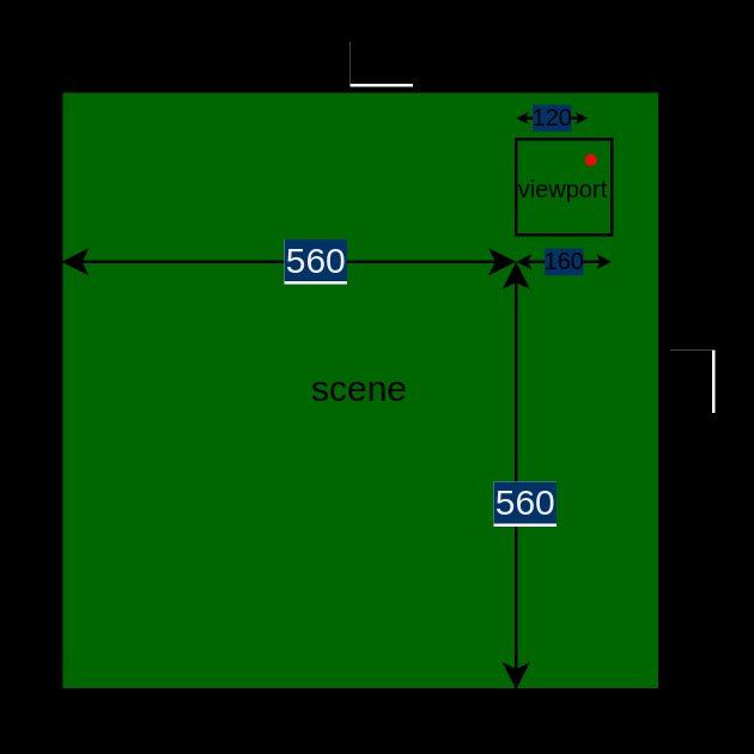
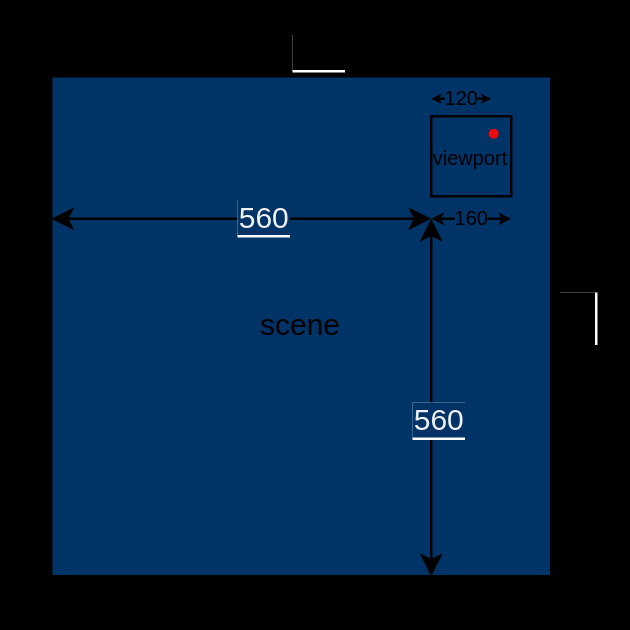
- <mxCell id="5" value="&lt;p style=&quot;line-height: 100%;&quot;&gt;&lt;font style=&quot;font-size: 8px;&quot;&gt;viewport&lt;/font&gt;&lt;/p&gt;" style="rounded=0;whiteSpace=wrap;html=1;fillColor=#006600;shadow=0;aspect=fixed;labelBorderColor=none;" vertex="1" parent="1"><mxGeometry x="172" y="46" width="32" height="32" as="geometry" /></mxCell>
+ <mxCell id="5" value="&lt;p style=&quot;line-height: 100%;&quot;&gt;&lt;font style=&quot;font-size: 8px;&quot;&gt;viewport&lt;/font&gt;&lt;/p&gt;" style="rounded=0;whiteSpace=wrap;html=1;fillColor=#003366;shadow=0;aspect=fixed;labelBorderColor=none;" vertex="1" parent="1"><mxGeometry x="172" y="46" width="32" height="32" as="geometry" /></mxCell>
- <mxCell id="2" value="scene" style="rounded=0;whiteSpace=wrap;html=1;fillColor=#006600;" vertex="1" parent="1"><mxGeometry x="20" y="30" width="200" height="200" as="geometry" /></mxCell>
+ <mxCell id="2" value="scene" style="rounded=0;whiteSpace=wrap;html=1;fillColor=#003366;" vertex="1" parent="1"><mxGeometry x="20" y="30" width="200" height="200" as="geometry" /></mxCell>
